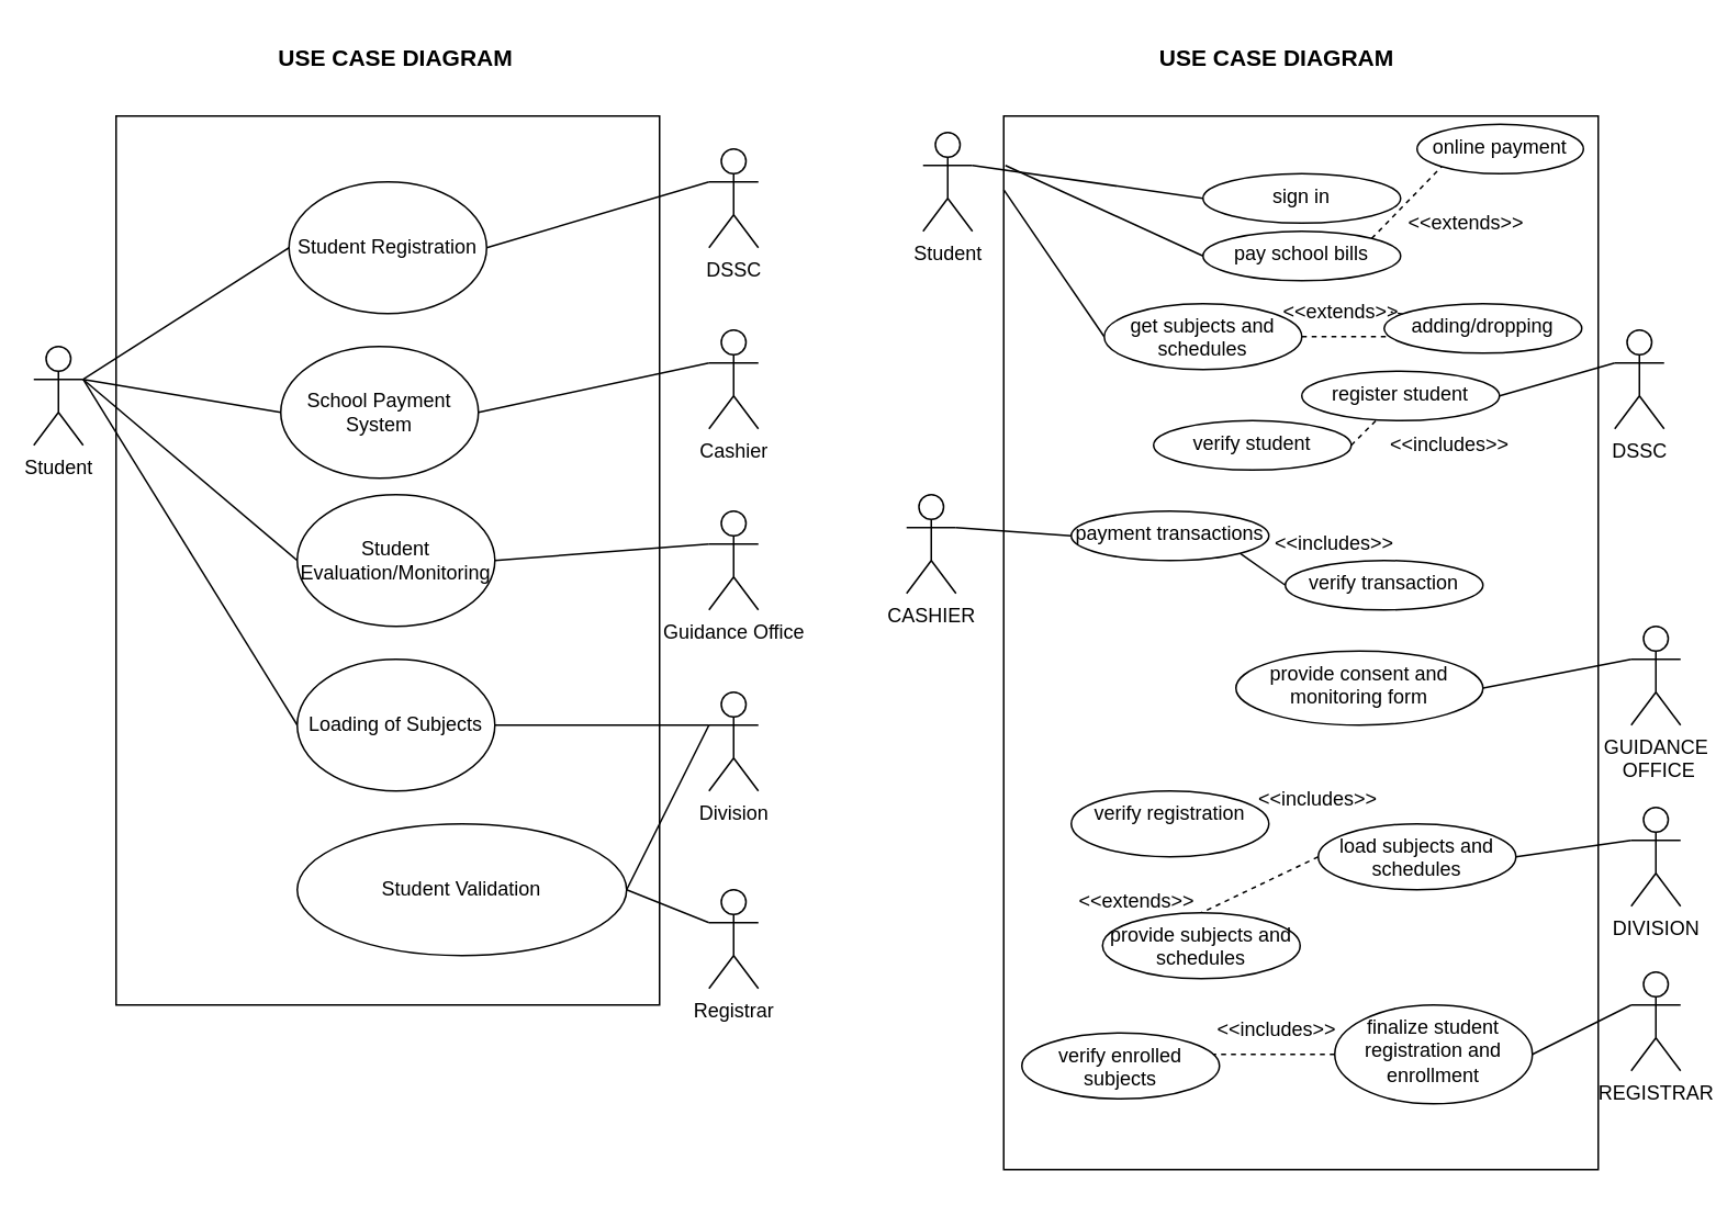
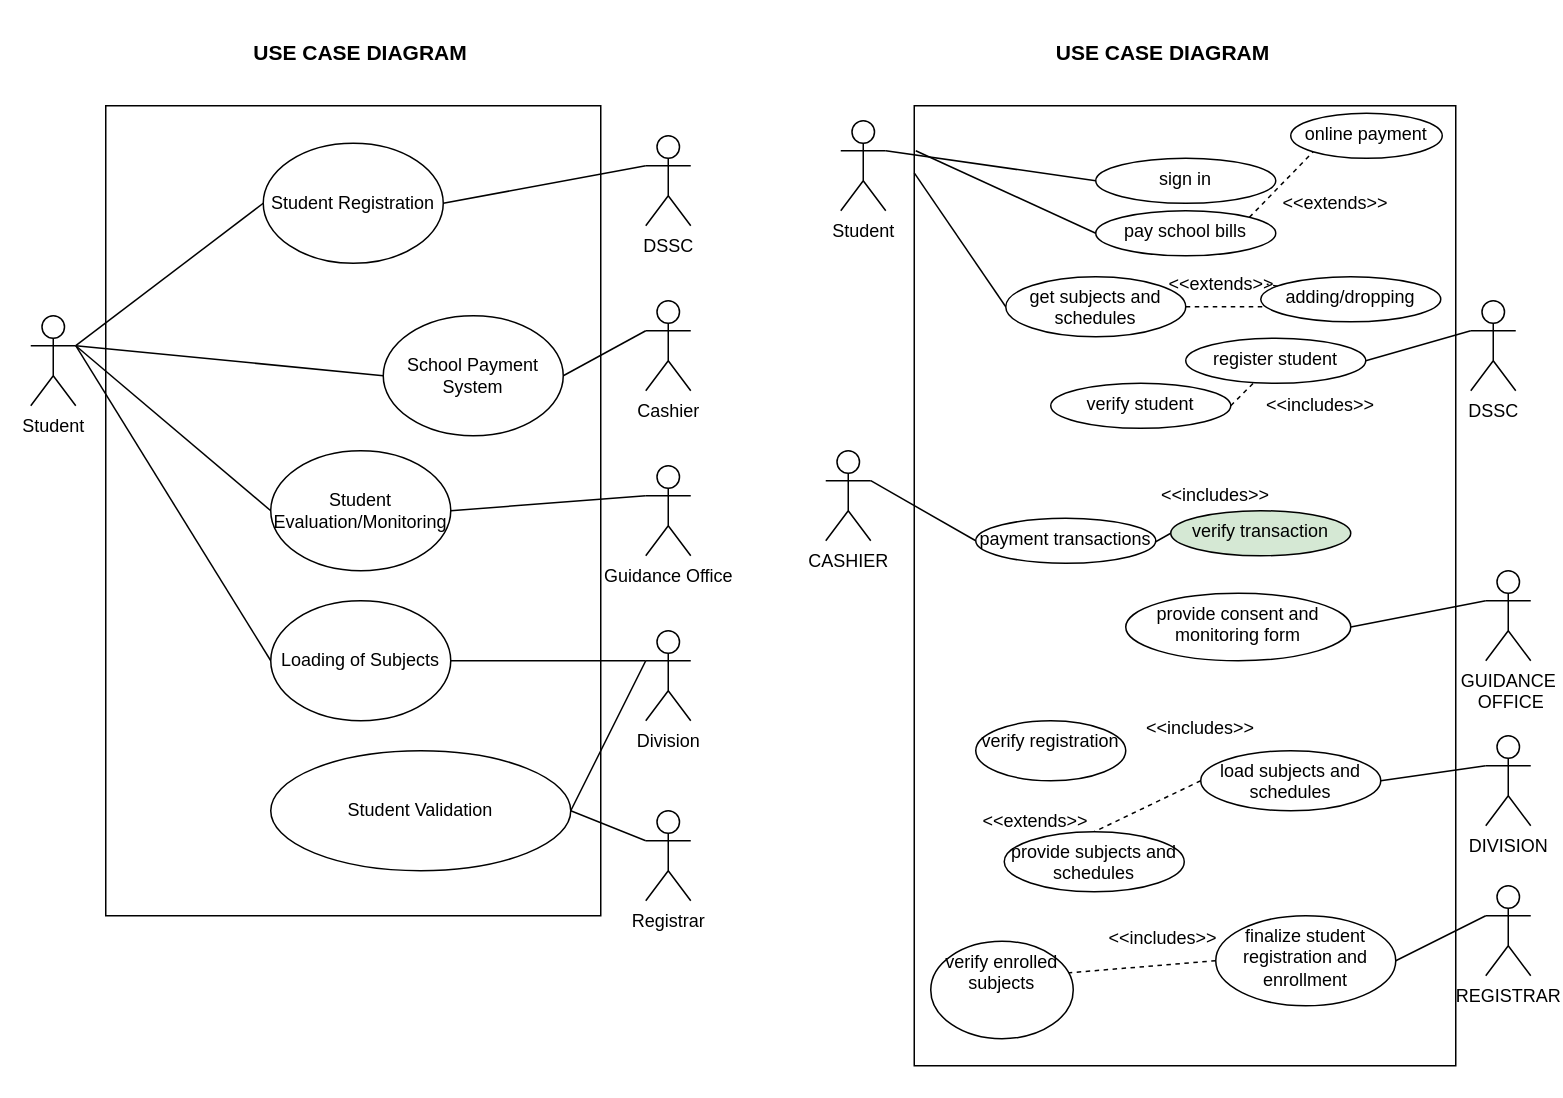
- <mxCell id="13" value="Student Registration" style="ellipse;whiteSpace=wrap;html=1;" parent="1" vertex="1"><mxGeometry x="175" y="110" width="120" height="80" as="geometry" /></mxCell>
+ <mxCell id="13" value="Student Registration" style="ellipse;whiteSpace=wrap;html=1;" parent="1" vertex="1"><mxGeometry x="175" y="95" width="120" height="80" as="geometry" /></mxCell>
- <mxCell id="15" value="School Payment System" style="ellipse;whiteSpace=wrap;html=1;" parent="1" vertex="1"><mxGeometry x="170" y="210" width="120" height="80" as="geometry" /></mxCell>
+ <mxCell id="15" value="School Payment System" style="ellipse;whiteSpace=wrap;html=1;" parent="1" vertex="1"><mxGeometry x="255" y="210" width="120" height="80" as="geometry" /></mxCell>
- <mxCell id="43" value="payment transactions" style="ellipse;whiteSpace=wrap;html=1;verticalAlign=top;" vertex="1" parent="1"><mxGeometry x="650" y="310" width="120" height="30" as="geometry" /></mxCell>
+ <mxCell id="43" value="payment transactions" style="ellipse;whiteSpace=wrap;html=1;verticalAlign=top;" vertex="1" parent="1"><mxGeometry x="650" y="345" width="120" height="30" as="geometry" /></mxCell>
- <mxCell id="45" value="verify transaction" style="ellipse;whiteSpace=wrap;html=1;verticalAlign=top;" vertex="1" parent="1"><mxGeometry x="780" y="340" width="120" height="30" as="geometry" /></mxCell>
+ <mxCell id="45" value="verify transaction" style="ellipse;whiteSpace=wrap;html=1;verticalAlign=top;fillColor=#d5e8d4;" vertex="1" parent="1"><mxGeometry x="780" y="340" width="120" height="30" as="geometry" /></mxCell>
- <mxCell id="54" value="verify registration" style="ellipse;whiteSpace=wrap;html=1;verticalAlign=top;" vertex="1" parent="1"><mxGeometry x="650" y="480" width="120" height="40" as="geometry" /></mxCell>
+ <mxCell id="54" value="verify registration" style="ellipse;whiteSpace=wrap;html=1;verticalAlign=top;" vertex="1" parent="1"><mxGeometry x="650" y="480" width="100" height="40" as="geometry" /></mxCell>
- <mxCell id="62" value="verify enrolled subjects" style="ellipse;whiteSpace=wrap;html=1;verticalAlign=top;" vertex="1" parent="1"><mxGeometry x="620" y="627" width="120" height="40" as="geometry" /></mxCell>
+ <mxCell id="62" value="verify enrolled subjects" style="ellipse;whiteSpace=wrap;html=1;verticalAlign=top;" vertex="1" parent="1"><mxGeometry x="620" y="627" width="95" height="65" as="geometry" /></mxCell>
